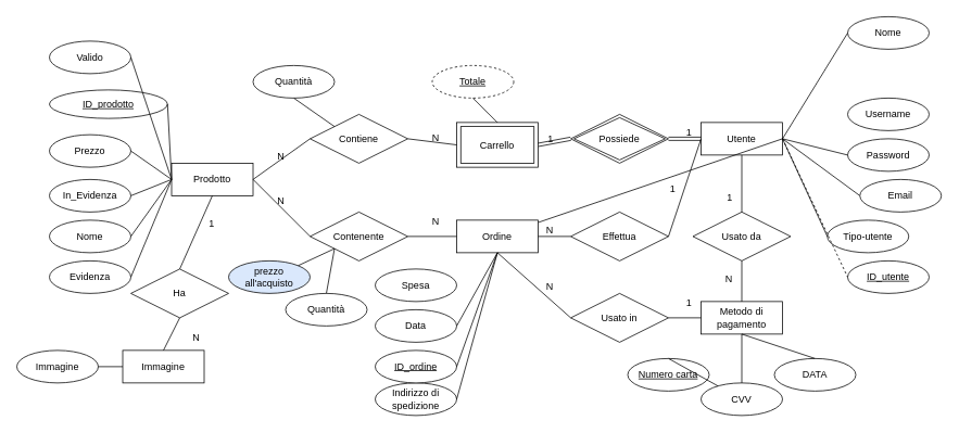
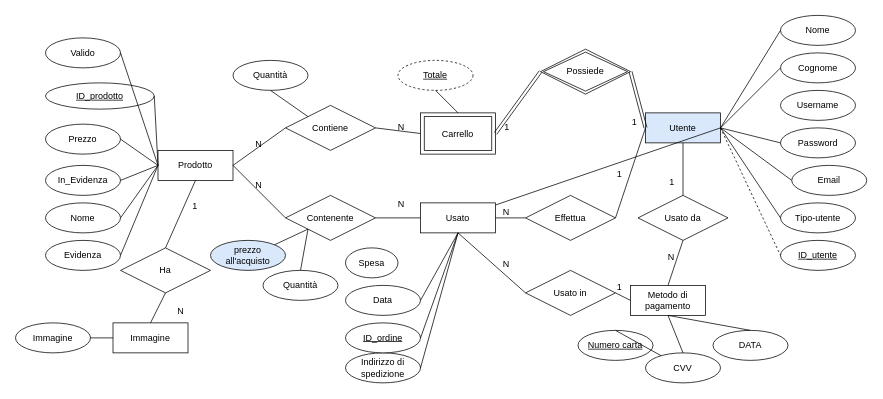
+ <mxCell id="5" value="Cognome" style="ellipse;whiteSpace=wrap;html=1;align=center;" parent="1" vertex="1"><mxGeometry x="1040" y="70" width="100" height="40" as="geometry" /></mxCell>
+ <mxCell id="9" value="" style="endArrow=none;html=1;rounded=0;exitX=1;exitY=0.5;exitDx=0;exitDy=0;entryX=0;entryY=0.5;entryDx=0;entryDy=0;" parent="1" source="2" target="5" edge="1"><mxGeometry relative="1" as="geometry"><mxPoint x="960" y="150" as="sourcePoint" /><mxPoint x="1120" y="150" as="targetPoint" /></mxGeometry></mxCell>
- <mxCell id="17" value="Possiede" style="shape=rhombus;double=1;perimeter=rhombusPerimeter;whiteSpace=wrap;html=1;align=center;" parent="1" vertex="1"><mxGeometry x="700" y="140" width="120" height="60" as="geometry" /></mxCell>
+ <mxCell id="17" value="Possiede" style="shape=rhombus;double=1;perimeter=rhombusPerimeter;whiteSpace=wrap;html=1;align=center;" parent="1" vertex="1"><mxGeometry x="720" y="65" width="120" height="60" as="geometry" /></mxCell>
- <mxCell id="2" value="Utente" style="whiteSpace=wrap;html=1;align=center;" parent="1" vertex="1"><mxGeometry x="860" y="150" width="100" height="40" as="geometry" /></mxCell>
+ <mxCell id="2" value="Utente" style="whiteSpace=wrap;html=1;align=center;fillColor=#dae8fc;" parent="1" vertex="1"><mxGeometry x="860" y="150" width="100" height="40" as="geometry" /></mxCell>
- <mxCell id="29" value="Ordine" style="whiteSpace=wrap;html=1;align=center;" parent="1" vertex="1"><mxGeometry x="560" y="270" width="100" height="40" as="geometry" /></mxCell>
+ <mxCell id="29" value="Usato" style="whiteSpace=wrap;html=1;align=center;" parent="1" vertex="1"><mxGeometry x="560" y="270" width="100" height="40" as="geometry" /></mxCell>
- <mxCell id="7" value="Tipo-utente" style="ellipse;whiteSpace=wrap;html=1;align=center;" parent="1" vertex="1"><mxGeometry x="1015" y="270" width="100" height="40" as="geometry" /></mxCell>
+ <mxCell id="7" value="Tipo-utente" style="ellipse;whiteSpace=wrap;html=1;align=center;" parent="1" vertex="1"><mxGeometry x="1040" y="270" width="100" height="40" as="geometry" /></mxCell>
- <mxCell id="51" value="Spesa" style="ellipse;whiteSpace=wrap;html=1;align=center;" parent="1" vertex="1"><mxGeometry x="460" y="330" width="100" height="40" as="geometry" /></mxCell>
+ <mxCell id="51" value="Spesa" style="ellipse;whiteSpace=wrap;html=1;align=center;" parent="1" vertex="1"><mxGeometry x="460" y="330" width="70" height="40" as="geometry" /></mxCell>
- <mxCell id="37" value="Metodo di pagamento" style="whiteSpace=wrap;html=1;align=center;" parent="1" vertex="1"><mxGeometry x="860" y="370" width="100" height="40" as="geometry" /></mxCell>
+ <mxCell id="37" value="Metodo di pagamento" style="whiteSpace=wrap;html=1;align=center;" parent="1" vertex="1"><mxGeometry x="840" y="380" width="100" height="40" as="geometry" /></mxCell>
